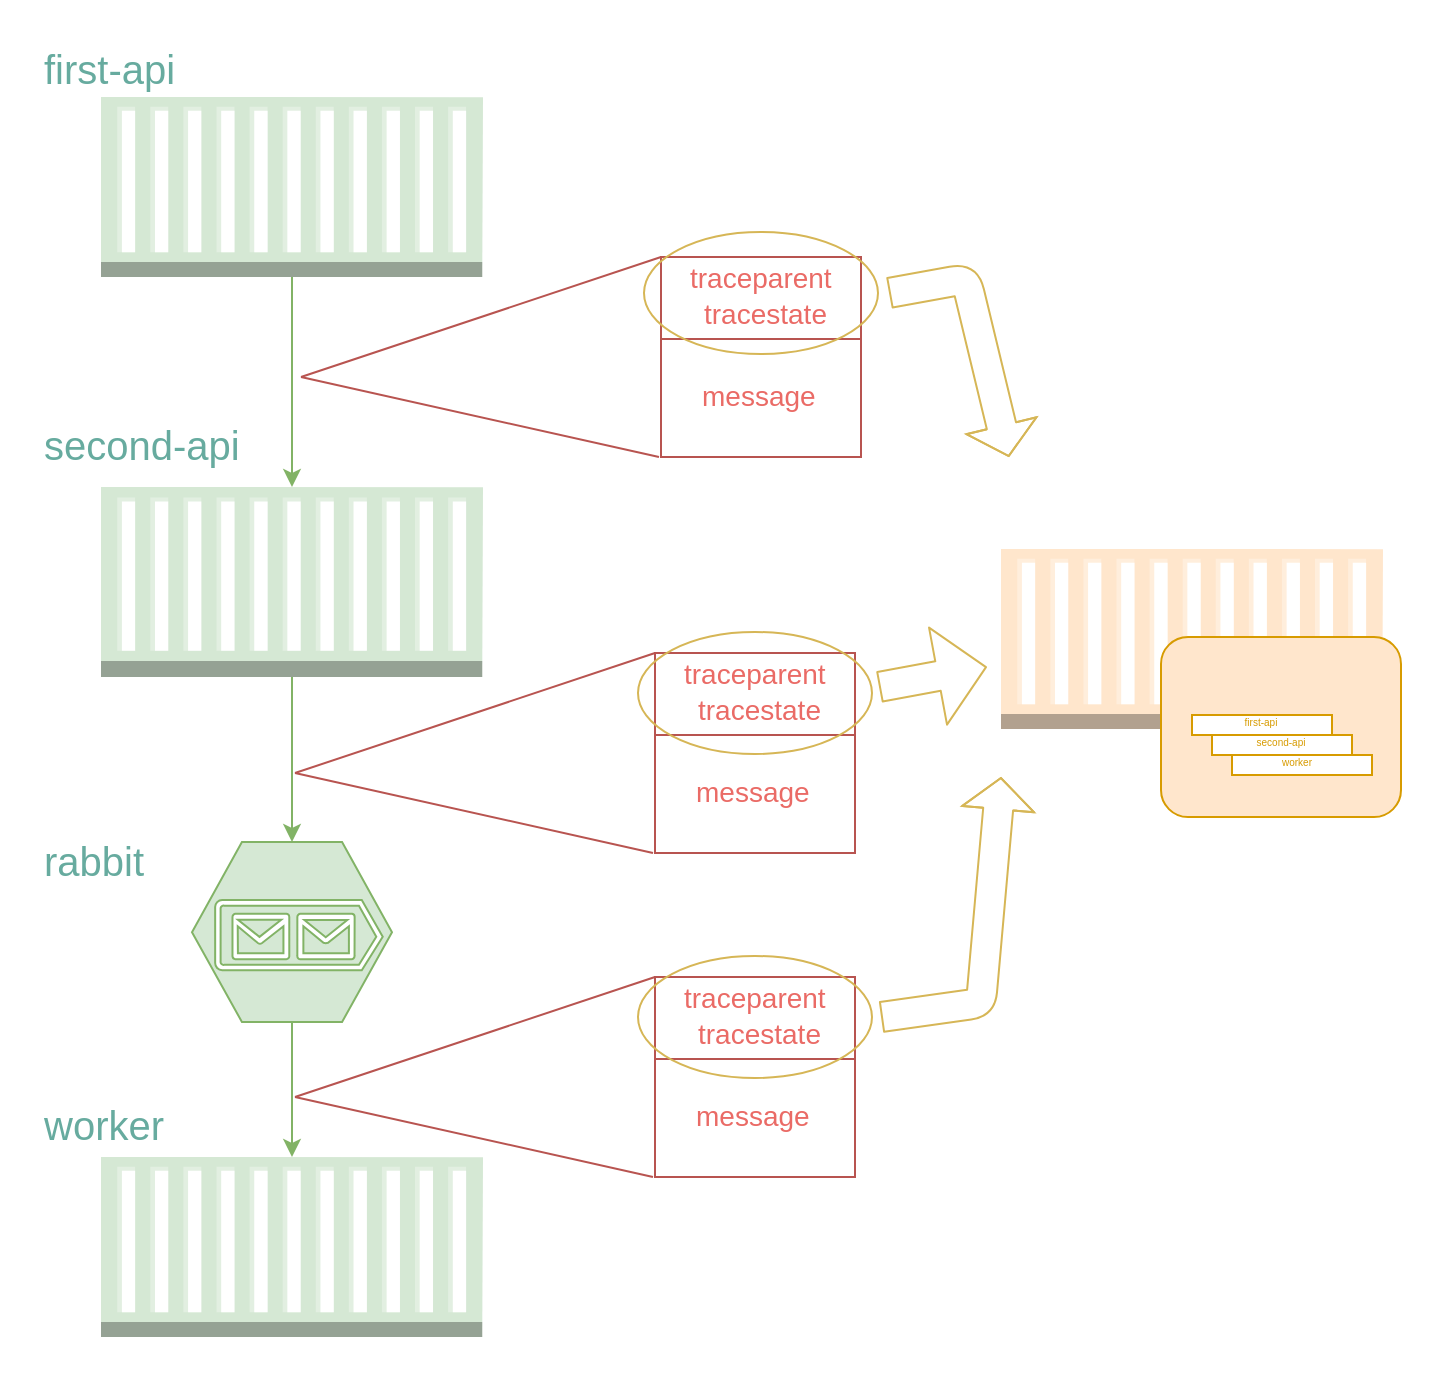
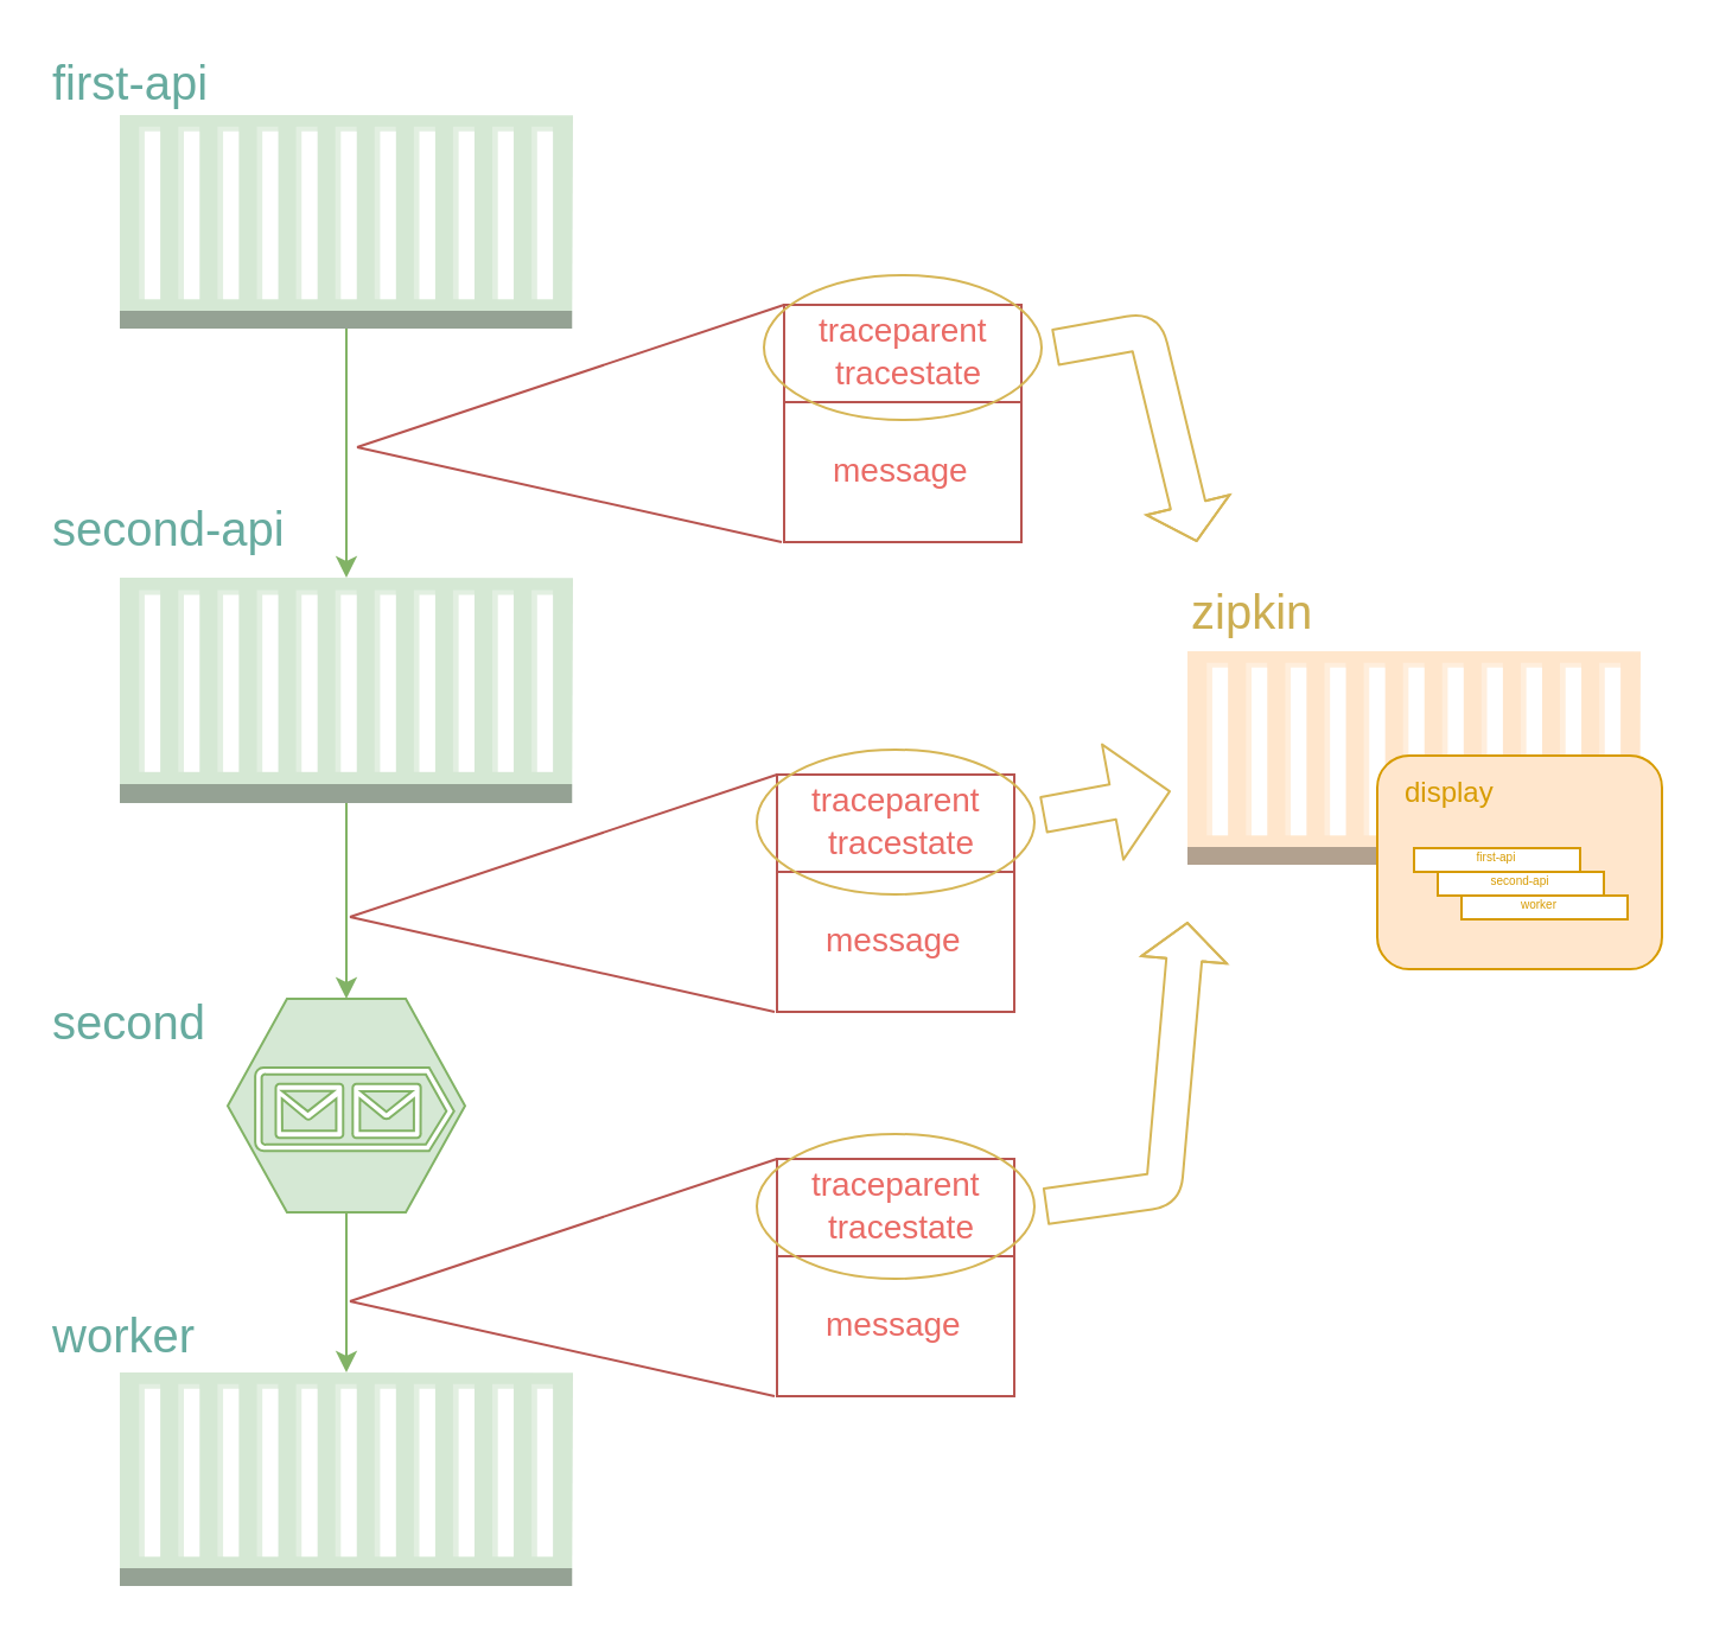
+ <mxCell id="35" value="&lt;span style=&quot;font-size: 20px&quot;&gt;&lt;font color=&quot;#ccae52&quot;&gt;zipkin&lt;/font&gt;&lt;/span&gt;" style="text;html=1;resizable=0;points=[];autosize=1;align=left;verticalAlign=top;spacingTop=-4;fontColor=#67AB9F;" parent="1" vertex="1"><mxGeometry x="500" y="243" width="70" height="20" as="geometry" /></mxCell>
+ <mxCell id="43" value="&lt;font color=&quot;#d79b00&quot;&gt;display&lt;/font&gt;" style="text;html=1;resizable=0;points=[];autosize=1;align=left;verticalAlign=top;spacingTop=-4;" parent="1" vertex="1"><mxGeometry x="590" y="324" width="50" height="20" as="geometry" /></mxCell>
- <mxCell id="14" value="&lt;span style=&quot;font-size: 20px&quot;&gt;rabbit&lt;/span&gt;" style="text;html=1;resizable=0;points=[];autosize=1;align=left;verticalAlign=top;spacingTop=-4;fontColor=#67AB9F;" parent="1" vertex="1"><mxGeometry x="20" y="416" width="70" height="20" as="geometry" /></mxCell>
+ <mxCell id="14" value="&lt;span style=&quot;font-size: 20px&quot;&gt;second&lt;/span&gt;" style="text;html=1;resizable=0;points=[];autosize=1;align=left;verticalAlign=top;spacingTop=-4;fontColor=#67AB9F;" parent="1" vertex="1"><mxGeometry x="20" y="416" width="70" height="20" as="geometry" /></mxCell>
